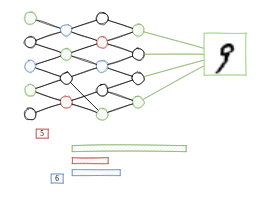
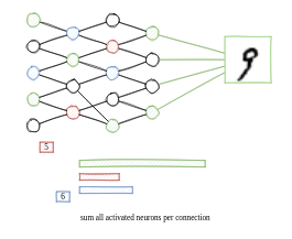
+ <mxCell id="49" value="sum all activated neurons per connection" style="text;html=1;strokeColor=none;fillColor=none;align=center;verticalAlign=middle;whiteSpace=wrap;rounded=0;sketch=1;fontFamily=Comic Sans MS;" vertex="1" parent="1"><mxGeometry x="20" y="320" width="400" height="20" as="geometry" /></mxCell>
